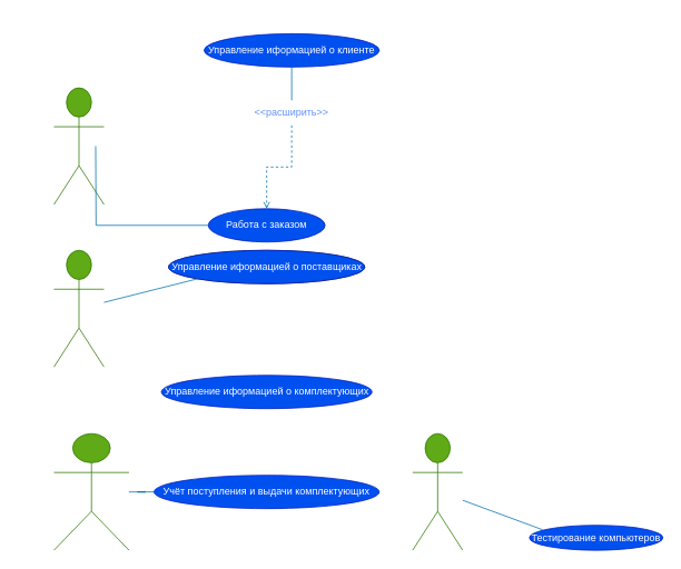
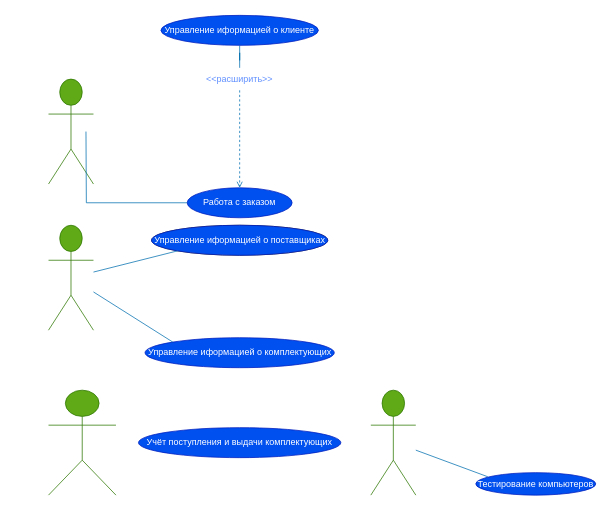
- <mxCell id="4" value="Управление иформацией о клиенте" style="ellipse;whiteSpace=wrap;html=1;fillColor=#0050ef;fontColor=#ffffff;strokeColor=#001DBC;" vertex="1" parent="1"><mxGeometry x="200" y="40" width="210" height="40" as="geometry" /></mxCell>
+ <mxCell id="4" value="Управление иформацией о клиенте" style="ellipse;whiteSpace=wrap;html=1;fillColor=#0050ef;fontColor=#ffffff;strokeColor=#001DBC;" vertex="1" parent="1"><mxGeometry x="170" y="20" width="210" height="40" as="geometry" /></mxCell>
- <mxCell id="8" value="&amp;lt;&amp;lt;расширить&amp;gt;&amp;gt;" style="text;html=1;align=center;verticalAlign=middle;whiteSpace=wrap;rounded=0;fillColor=none;fontColor=#6190ff;" vertex="1" parent="1"><mxGeometry x="275" y="120" width="60" height="30" as="geometry" /></mxCell>
+ <mxCell id="8" value="&amp;lt;&amp;lt;расширить&amp;gt;&amp;gt;" style="text;html=1;align=center;verticalAlign=middle;whiteSpace=wrap;rounded=0;fillColor=none;fontColor=#6190ff;" vertex="1" parent="1"><mxGeometry x="245" y="90" width="60" height="30" as="geometry" /></mxCell>
+ <mxCell id="14" value="" style="endArrow=none;html=1;rounded=0;entryX=0;entryY=0;entryDx=0;entryDy=0;endFill=0;fillColor=#1ba1e2;strokeColor=#006EAF;" edge="1" parent="1" source="9" target="12"><mxGeometry width="50" height="50" relative="1" as="geometry"><mxPoint x="90" y="372" as="sourcePoint" /><mxPoint x="202" y="344" as="targetPoint" /></mxGeometry></mxCell>
- <mxCell id="16" style="edgeStyle=orthogonalEdgeStyle;rounded=0;orthogonalLoop=1;jettySize=auto;html=1;endArrow=none;endFill=0;fillColor=#1ba1e2;strokeColor=#006EAF;" edge="1" parent="1" source="17" target="15"><mxGeometry relative="1" as="geometry"><mxPoint x="90" y="610" as="targetPoint" /><Array as="points" /></mxGeometry></mxCell>
